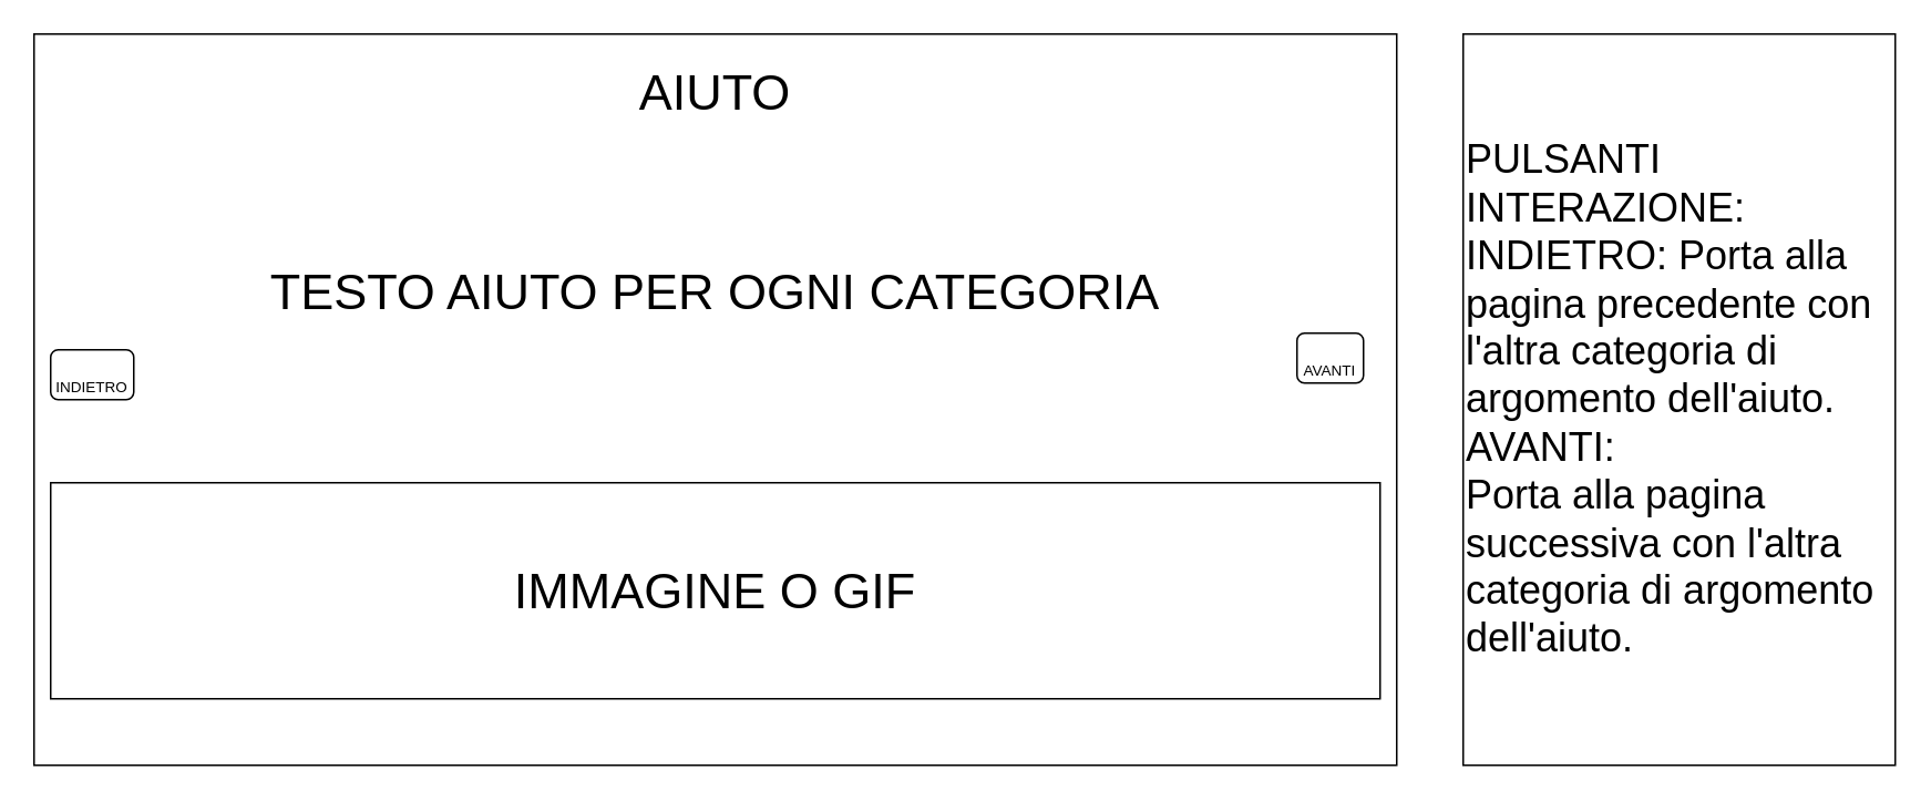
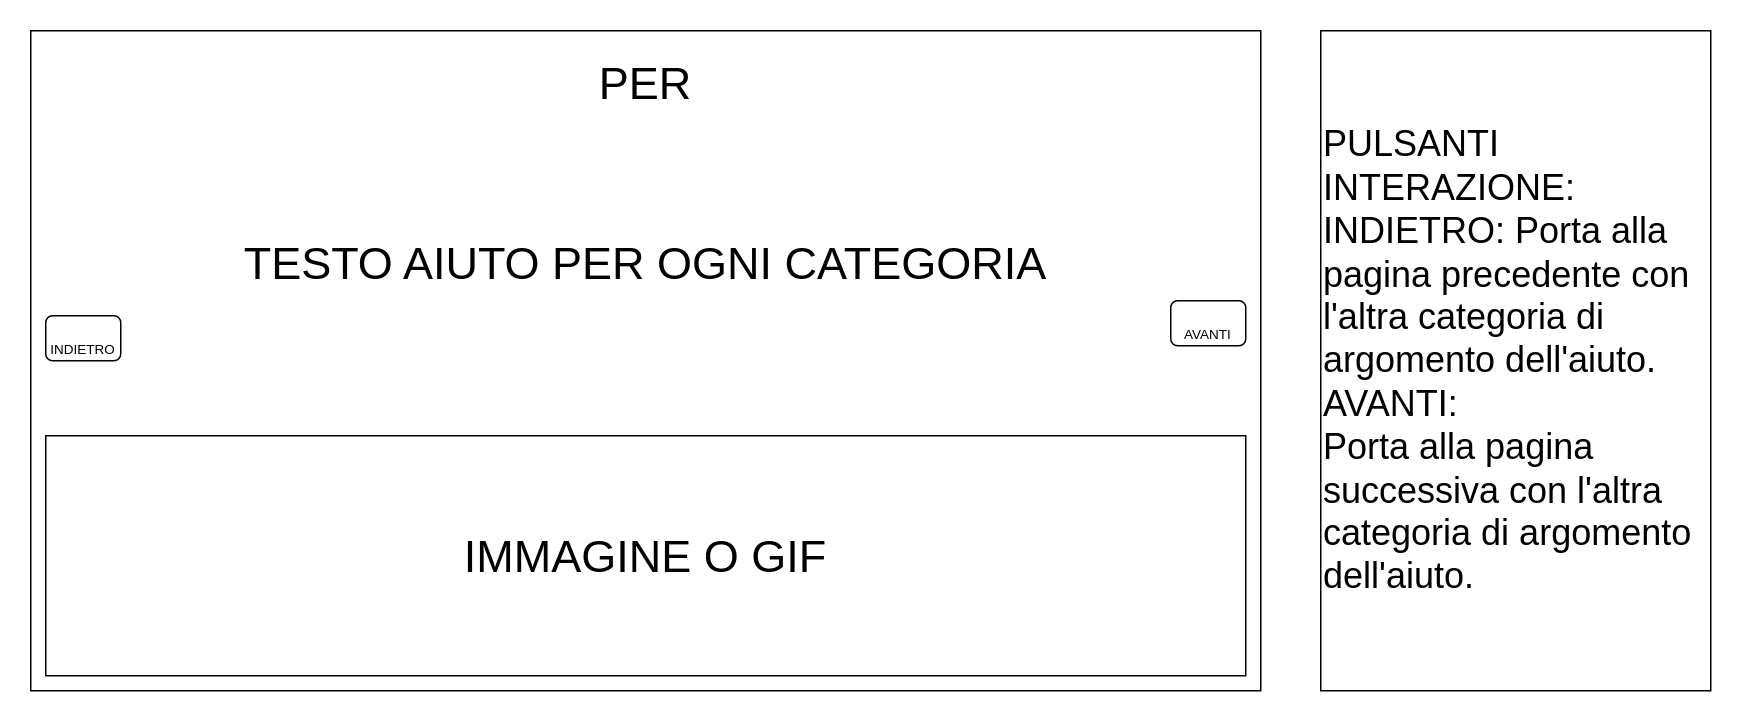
- <mxCell id="3" value="&lt;font style=&quot;font-size: 30px;&quot;&gt;AIUTO&lt;/font&gt;" style="text;html=1;strokeColor=none;fillColor=none;align=center;verticalAlign=middle;whiteSpace=wrap;rounded=0;" vertex="1" parent="1"><mxGeometry y="30" width="820" height="50" as="geometry" x="20" /></mxCell>
+ <mxCell id="3" value="&lt;font style=&quot;font-size: 30px;&quot;&gt;PER&lt;/font&gt;" style="text;html=1;strokeColor=none;fillColor=none;align=center;verticalAlign=middle;whiteSpace=wrap;rounded=0;" vertex="1" parent="1"><mxGeometry y="30" width="820" height="50" as="geometry" x="20" /></mxCell>
- <mxCell id="7" value="&lt;font style=&quot;font-size: 9px;&quot;&gt;AVANTI&lt;/font&gt;" style="rounded=1;whiteSpace=wrap;html=1;fontSize=30;align=center;" vertex="1" parent="1"><mxGeometry x="780" y="200" width="40" height="30" as="geometry" /></mxCell>
+ <mxCell id="7" value="&lt;font style=&quot;font-size: 9px;&quot;&gt;AVANTI&lt;/font&gt;" style="rounded=1;whiteSpace=wrap;html=1;fontSize=30;align=center;" vertex="1" parent="1"><mxGeometry x="780" y="200" width="50" height="30" as="geometry" /></mxCell>
- <mxCell id="5" value="IMMAGINE O GIF" style="rounded=0;whiteSpace=wrap;html=1;fontSize=30;" vertex="1" parent="1"><mxGeometry x="30" y="290" width="800" height="130" as="geometry" /></mxCell>
+ <mxCell id="5" value="IMMAGINE O GIF" style="rounded=0;whiteSpace=wrap;html=1;fontSize=30;" vertex="1" parent="1"><mxGeometry x="30" y="290" width="800" height="160" as="geometry" /></mxCell>
